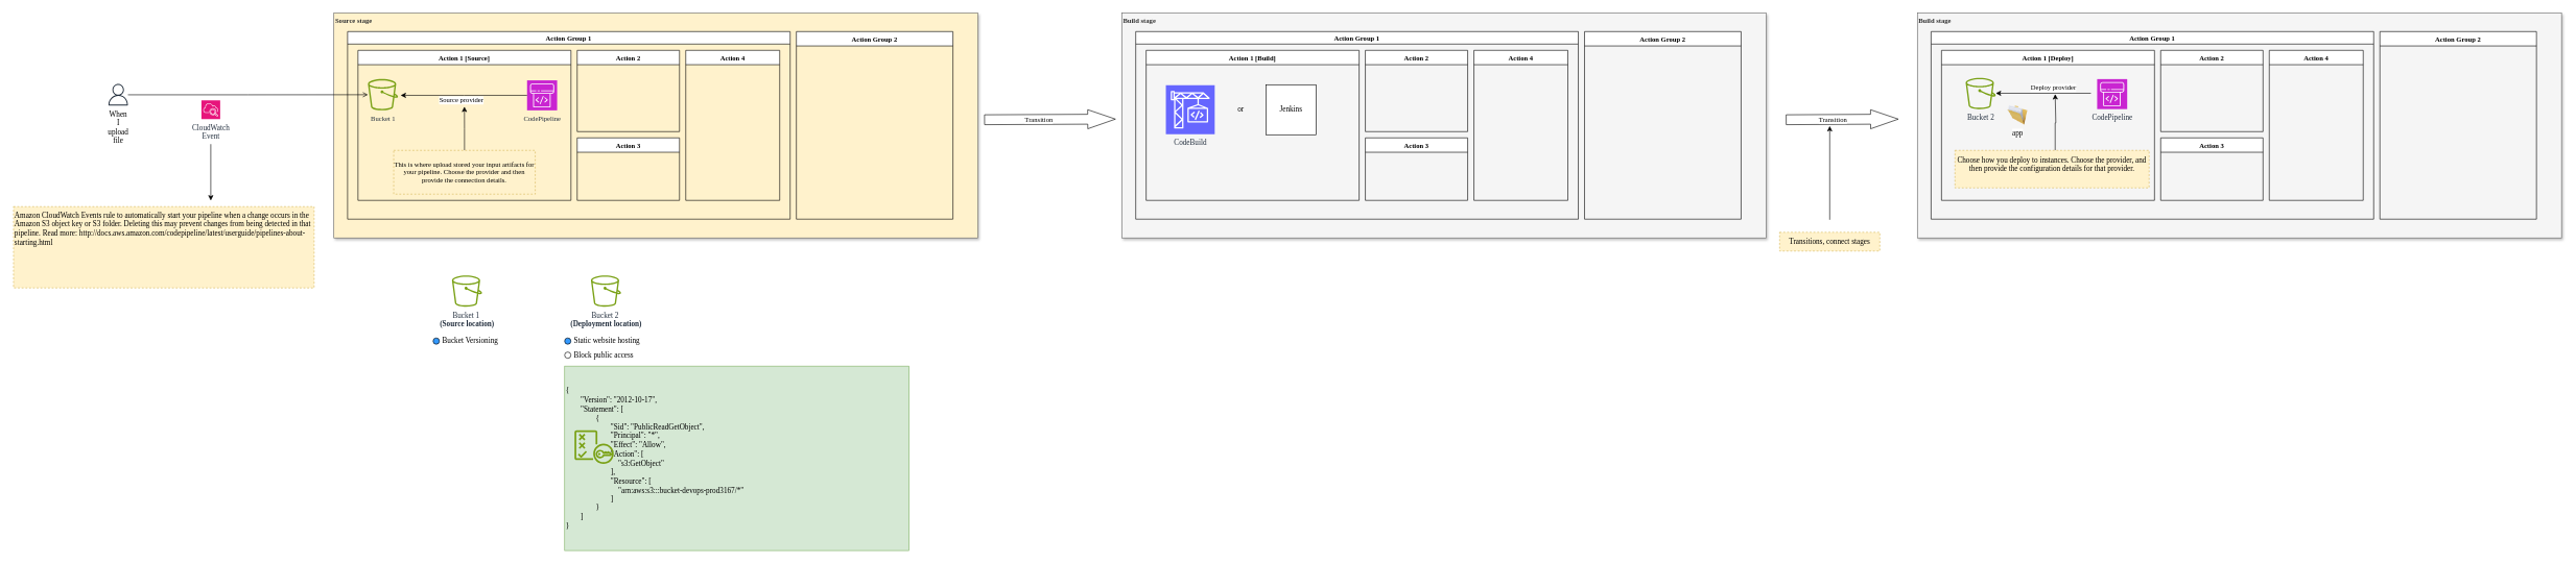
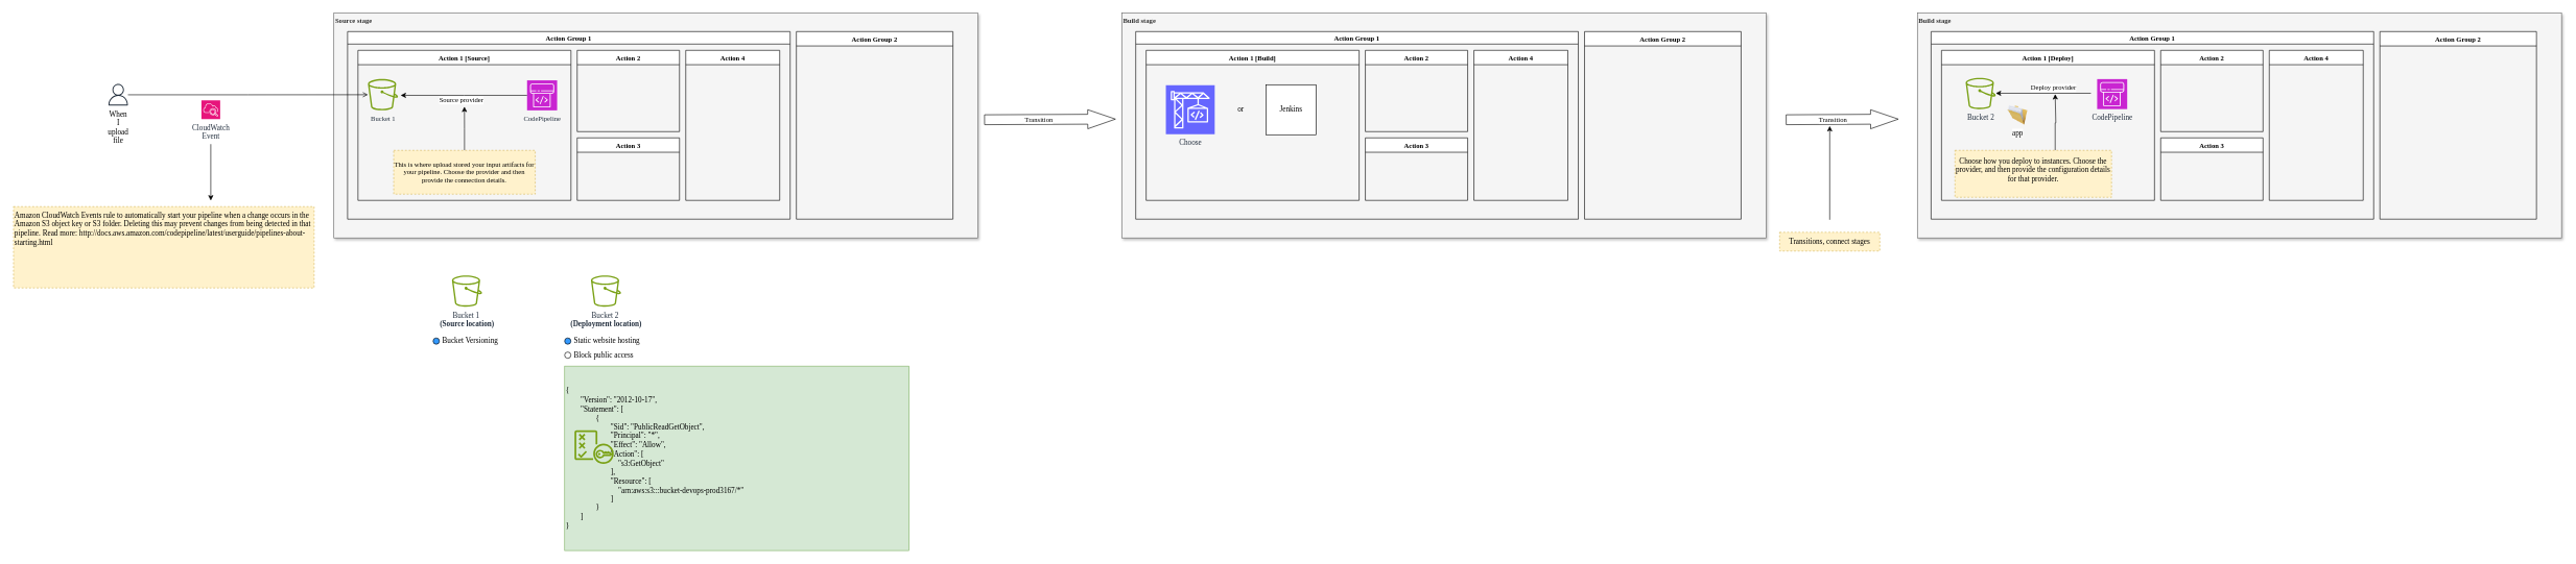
- <mxCell id="2" value="&lt;b style=&quot;font-size: 11px;&quot;&gt;Source stage&lt;/b&gt;" style="rounded=0;whiteSpace=wrap;html=1;fillColor=#fff2cc;verticalAlign=top;align=left;shadow=1;fontColor=#333333;strokeColor=#666666;fontFamily=Roboto Mono;fontSource=https%3A%2F%2Ffonts.googleapis.com%2Fcss%3Ffamily%3DRoboto%2BMono;fontSize=11;" vertex="1" parent="1"><mxGeometry x="531.5" y="20" width="1028.5" height="360" as="geometry" /></mxCell>
+ <mxCell id="2" value="&lt;b style=&quot;font-size: 11px;&quot;&gt;Source stage&lt;/b&gt;" style="rounded=0;whiteSpace=wrap;html=1;fillColor=#f5f5f5;verticalAlign=top;align=left;shadow=1;fontColor=#333333;strokeColor=#666666;fontFamily=Roboto Mono;fontSource=https%3A%2F%2Ffonts.googleapis.com%2Fcss%3Ffamily%3DRoboto%2BMono;fontSize=11;" vertex="1" parent="1"><mxGeometry x="531.5" y="20" width="1028.5" height="360" as="geometry" /></mxCell>
- <mxCell id="34" value="CodeBuild" style="sketch=0;points=[[0,0,0],[0.25,0,0],[0.5,0,0],[0.75,0,0],[1,0,0],[0,1,0],[0.25,1,0],[0.5,1,0],[0.75,1,0],[1,1,0],[0,0.25,0],[0,0.5,0],[0,0.75,0],[1,0.25,0],[1,0.5,0],[1,0.75,0]];outlineConnect=0;fontColor=#232F3E;fillColor=#6666FF;strokeColor=#ffffff;dashed=0;verticalLabelPosition=bottom;verticalAlign=top;align=center;html=1;fontSize=12;fontStyle=0;aspect=fixed;shape=mxgraph.aws4.resourceIcon;resIcon=mxgraph.aws4.codebuild;fontFamily=Roboto Mono;fontSource=https%3A%2F%2Ffonts.googleapis.com%2Fcss%3Ffamily%3DRoboto%2BMono;" vertex="1" parent="33"><mxGeometry x="31.5" y="56" width="78" height="78" as="geometry" /></mxCell>
+ <mxCell id="34" value="Choose" style="sketch=0;points=[[0,0,0],[0.25,0,0],[0.5,0,0],[0.75,0,0],[1,0,0],[0,1,0],[0.25,1,0],[0.5,1,0],[0.75,1,0],[1,1,0],[0,0.25,0],[0,0.5,0],[0,0.75,0],[1,0.25,0],[1,0.5,0],[1,0.75,0]];outlineConnect=0;fontColor=#232F3E;fillColor=#6666FF;strokeColor=#ffffff;dashed=0;verticalLabelPosition=bottom;verticalAlign=top;align=center;html=1;fontSize=12;fontStyle=0;aspect=fixed;shape=mxgraph.aws4.resourceIcon;resIcon=mxgraph.aws4.codebuild;fontFamily=Roboto Mono;fontSource=https%3A%2F%2Ffonts.googleapis.com%2Fcss%3Ffamily%3DRoboto%2BMono;" vertex="1" parent="33"><mxGeometry x="31.5" y="56" width="78" height="78" as="geometry" /></mxCell>
- <mxCell id="51" value="&lt;div&gt;Choose how you deploy to instances. Choose the provider, and then provide the configuration details for that provider.&lt;/div&gt;&lt;div&gt;&lt;br&gt;&lt;/div&gt;" style="text;html=1;align=center;verticalAlign=middle;whiteSpace=wrap;rounded=0;strokeColor=#d6b656;dashed=1;fillColor=#fff2cc;fontFamily=Roboto Mono;fontSource=https%3A%2F%2Ffonts.googleapis.com%2Fcss%3Ffamily%3DRoboto%2BMono;" vertex="1" parent="1"><mxGeometry x="3120" y="240" width="310" height="60" as="geometry" /></mxCell>
+ <mxCell id="51" value="&lt;div&gt;Choose how you deploy to instances. Choose the provider, and then provide the configuration details for that provider.&lt;/div&gt;&lt;div&gt;&lt;br&gt;&lt;/div&gt;" style="text;html=1;align=center;verticalAlign=middle;whiteSpace=wrap;rounded=0;strokeColor=#d6b656;dashed=1;fillColor=#fff2cc;fontFamily=Roboto Mono;fontSource=https%3A%2F%2Ffonts.googleapis.com%2Fcss%3Ffamily%3DRoboto%2BMono;" vertex="1" parent="1"><mxGeometry x="3120" y="240" width="250" height="75" as="geometry" /></mxCell>
